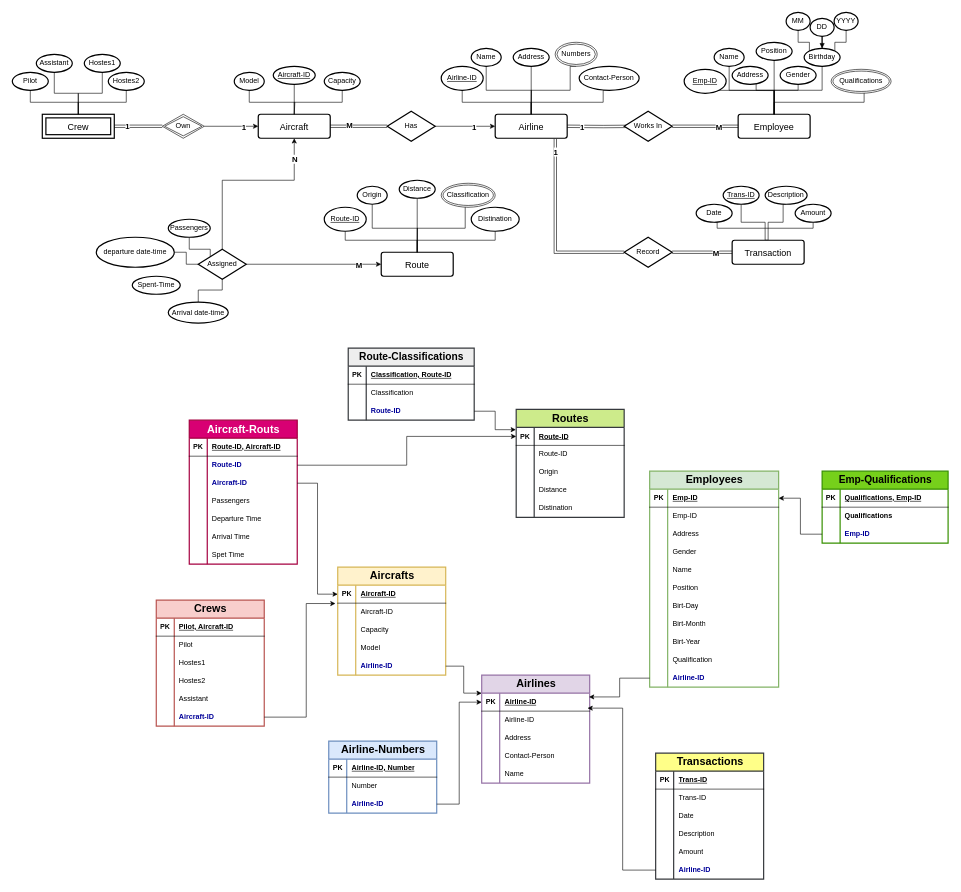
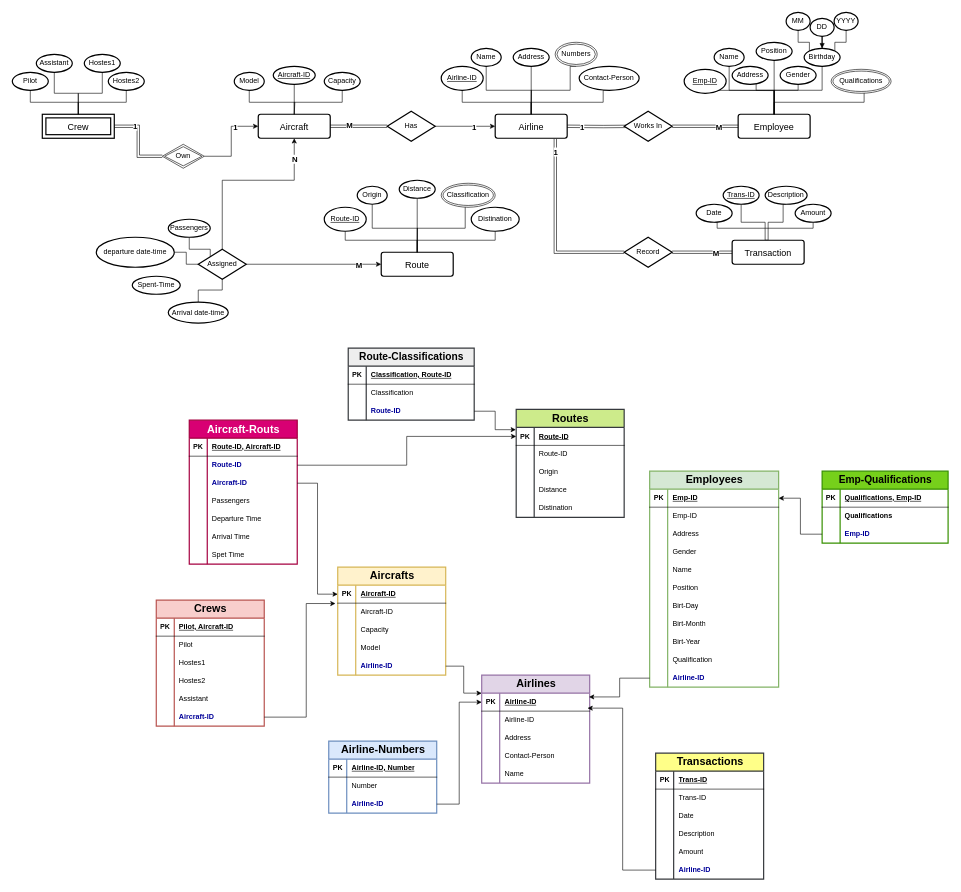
- <mxCell id="276" value="Own" style="shape=rhombus;double=1;perimeter=rhombusPerimeter;whiteSpace=wrap;html=1;align=center;" vertex="1" parent="1"><mxGeometry x="270" y="190" width="70" height="40" as="geometry" /></mxCell>
+ <mxCell id="276" value="Own" style="shape=rhombus;double=1;perimeter=rhombusPerimeter;whiteSpace=wrap;html=1;align=center;" vertex="1" parent="1"><mxGeometry x="270" y="240" width="70" height="40" as="geometry" /></mxCell>
